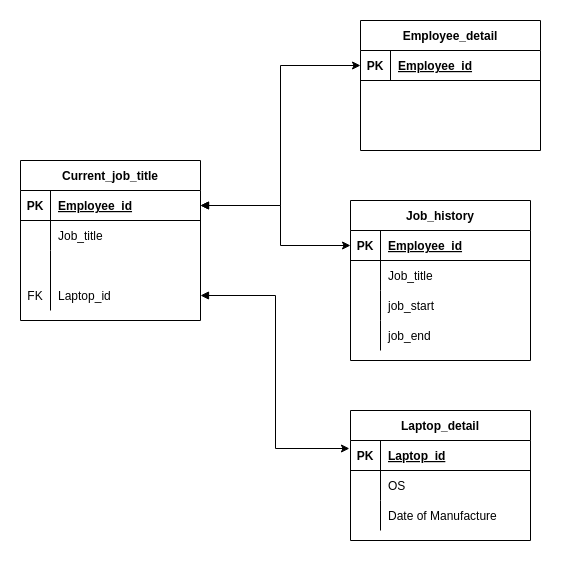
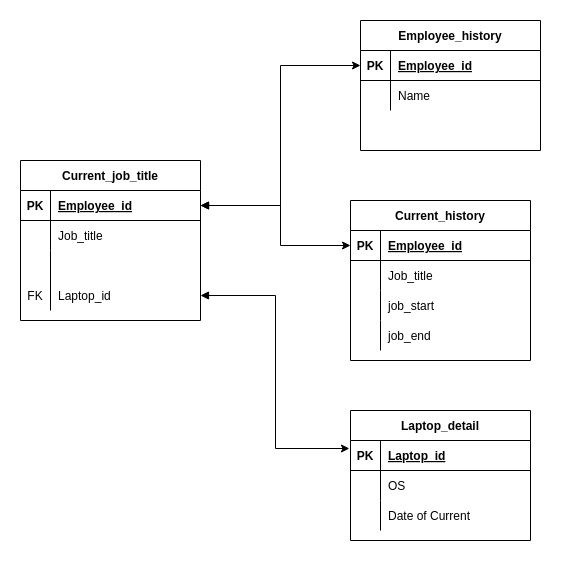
- <mxCell id="2" value="Employee_detail" style="shape=table;startSize=30;container=1;collapsible=1;childLayout=tableLayout;fixedRows=1;rowLines=0;fontStyle=1;align=center;resizeLast=1;" parent="1" vertex="1"><mxGeometry x="360" y="20" width="180" height="130" as="geometry" /></mxCell>
+ <mxCell id="2" value="Employee_history" style="shape=table;startSize=30;container=1;collapsible=1;childLayout=tableLayout;fixedRows=1;rowLines=0;fontStyle=1;align=center;resizeLast=1;" parent="1" vertex="1"><mxGeometry x="360" y="20" width="180" height="130" as="geometry" /></mxCell>
+ <mxCell id="8" value="Name" style="shape=partialRectangle;connectable=0;fillColor=none;top=0;left=0;bottom=0;right=0;align=left;spacingLeft=6;overflow=hidden;" parent="6" vertex="1"><mxGeometry x="30" width="150" height="30" as="geometry"><mxRectangle width="150" height="30" as="alternateBounds" /></mxGeometry></mxCell>
- <mxCell id="33" value="Job_history" style="shape=table;startSize=30;container=1;collapsible=1;childLayout=tableLayout;fixedRows=1;rowLines=0;fontStyle=1;align=center;resizeLast=1;" parent="1" vertex="1"><mxGeometry x="350" y="200" width="180" height="160" as="geometry" /></mxCell>
+ <mxCell id="33" value="Current_history" style="shape=table;startSize=30;container=1;collapsible=1;childLayout=tableLayout;fixedRows=1;rowLines=0;fontStyle=1;align=center;resizeLast=1;" parent="1" vertex="1"><mxGeometry x="350" y="200" width="180" height="160" as="geometry" /></mxCell>
- <mxCell id="32" value="Date of Manufacture" style="shape=partialRectangle;connectable=0;fillColor=none;top=0;left=0;bottom=0;right=0;align=left;spacingLeft=6;overflow=hidden;" parent="30" vertex="1"><mxGeometry x="30" width="150" height="30" as="geometry"><mxRectangle width="150" height="30" as="alternateBounds" /></mxGeometry></mxCell>
+ <mxCell id="32" value="Date of Current" style="shape=partialRectangle;connectable=0;fillColor=none;top=0;left=0;bottom=0;right=0;align=left;spacingLeft=6;overflow=hidden;" parent="30" vertex="1"><mxGeometry x="30" width="150" height="30" as="geometry"><mxRectangle width="150" height="30" as="alternateBounds" /></mxGeometry></mxCell>
